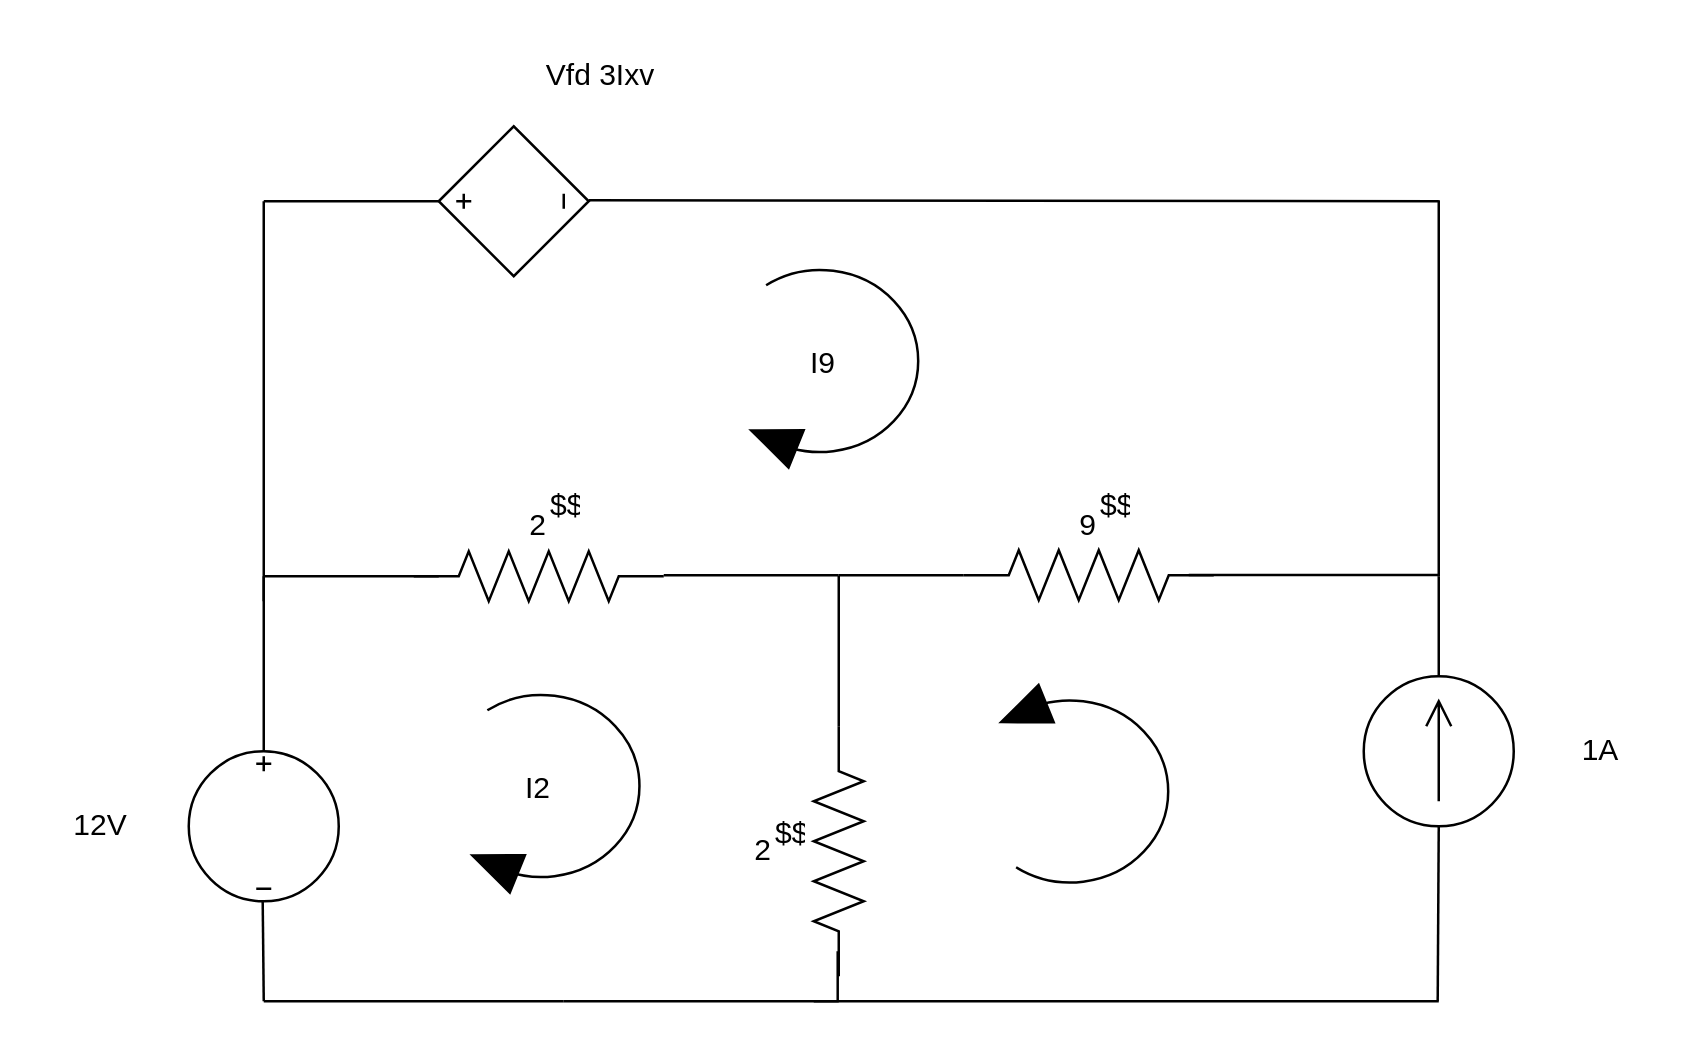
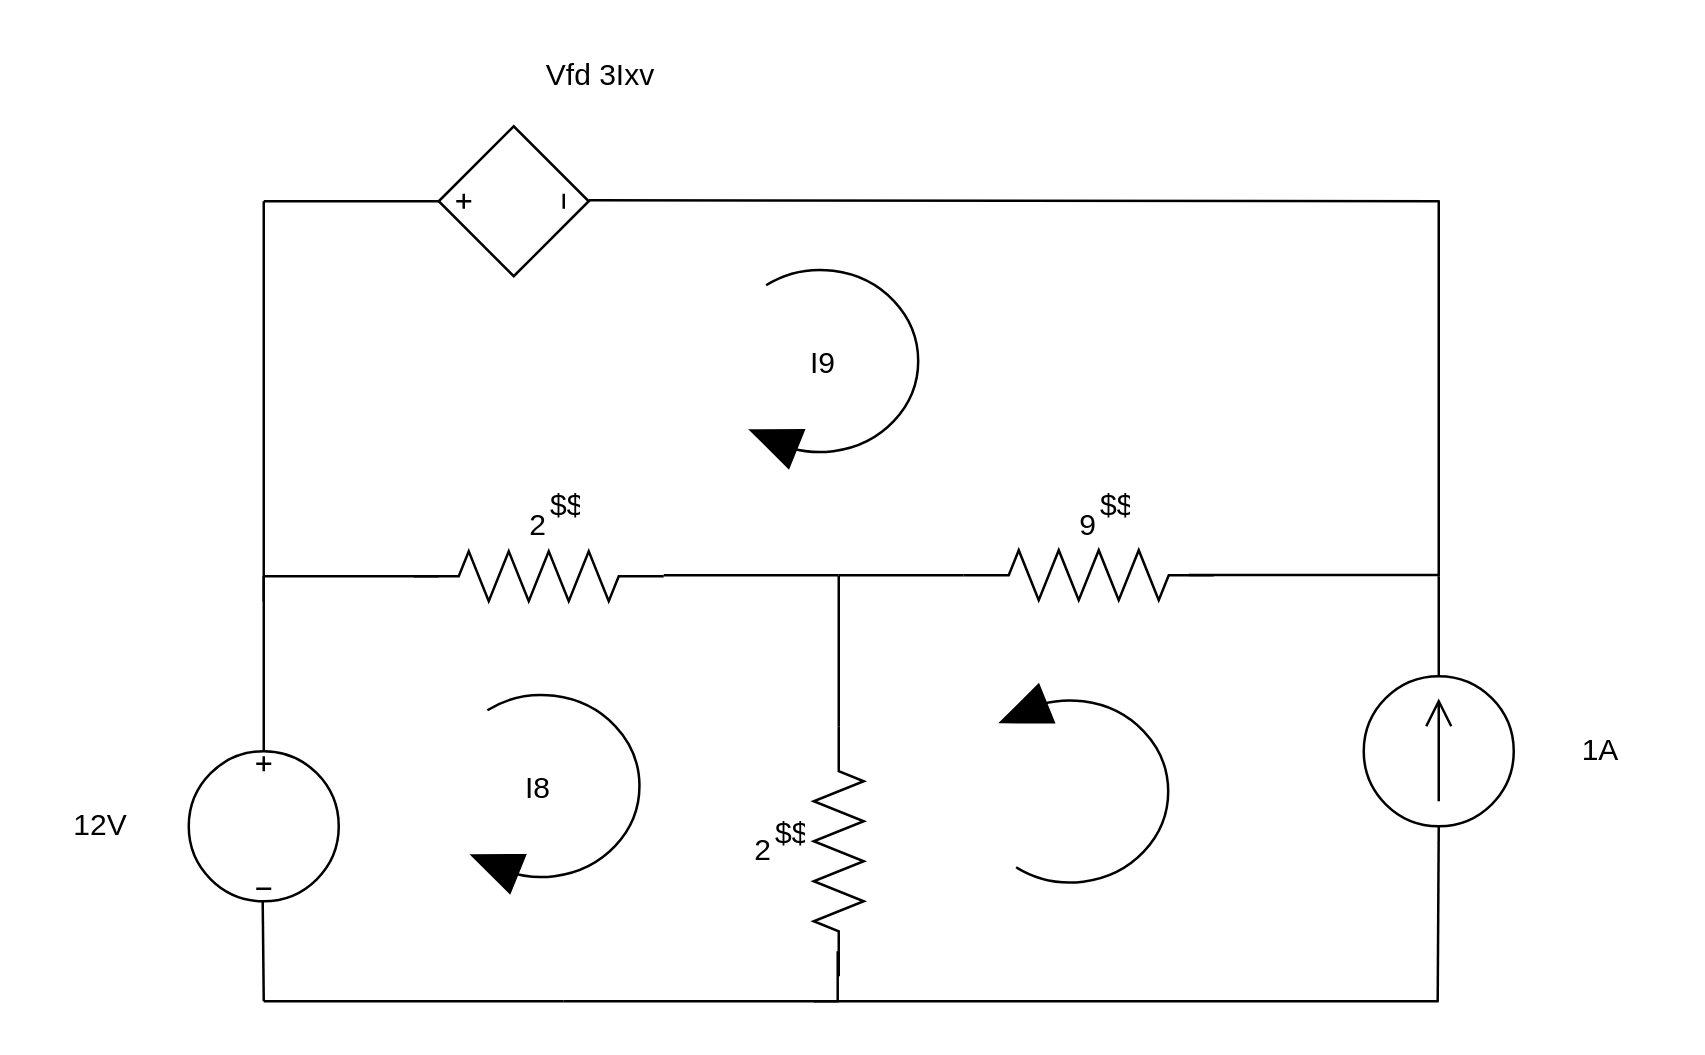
- <mxCell id="38" value="I2" style="text;html=1;strokeColor=none;fillColor=none;align=center;verticalAlign=middle;whiteSpace=wrap;rounded=0;shadow=0;dashed=0;labelBackgroundColor=#ffffff;sketch=0;fontColor=#000000;" vertex="1" parent="1"><mxGeometry x="180" y="290" width="70" height="50" as="geometry" /></mxCell>
+ <mxCell id="38" value="I8" style="text;html=1;strokeColor=none;fillColor=none;align=center;verticalAlign=middle;whiteSpace=wrap;rounded=0;shadow=0;dashed=0;labelBackgroundColor=#ffffff;sketch=0;fontColor=#000000;" vertex="1" parent="1"><mxGeometry x="180" y="290" width="70" height="50" as="geometry" /></mxCell>
